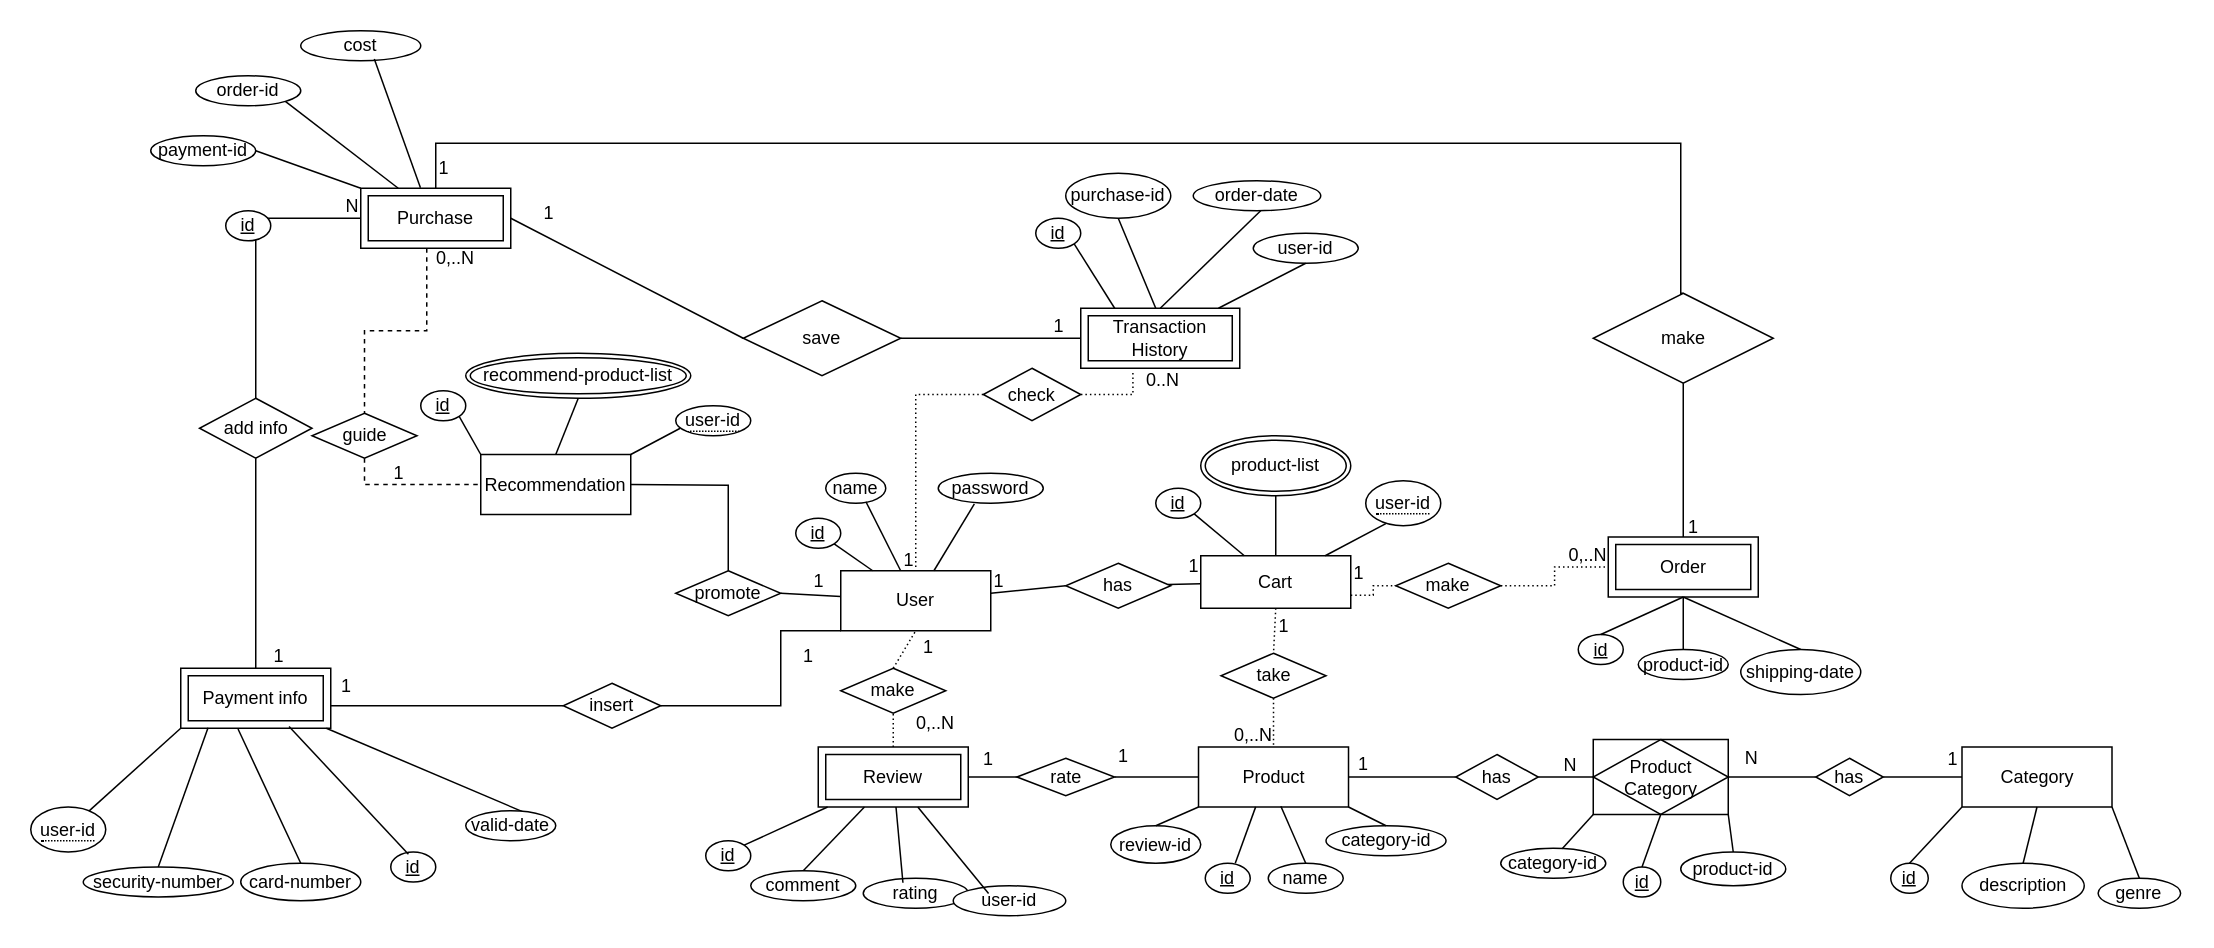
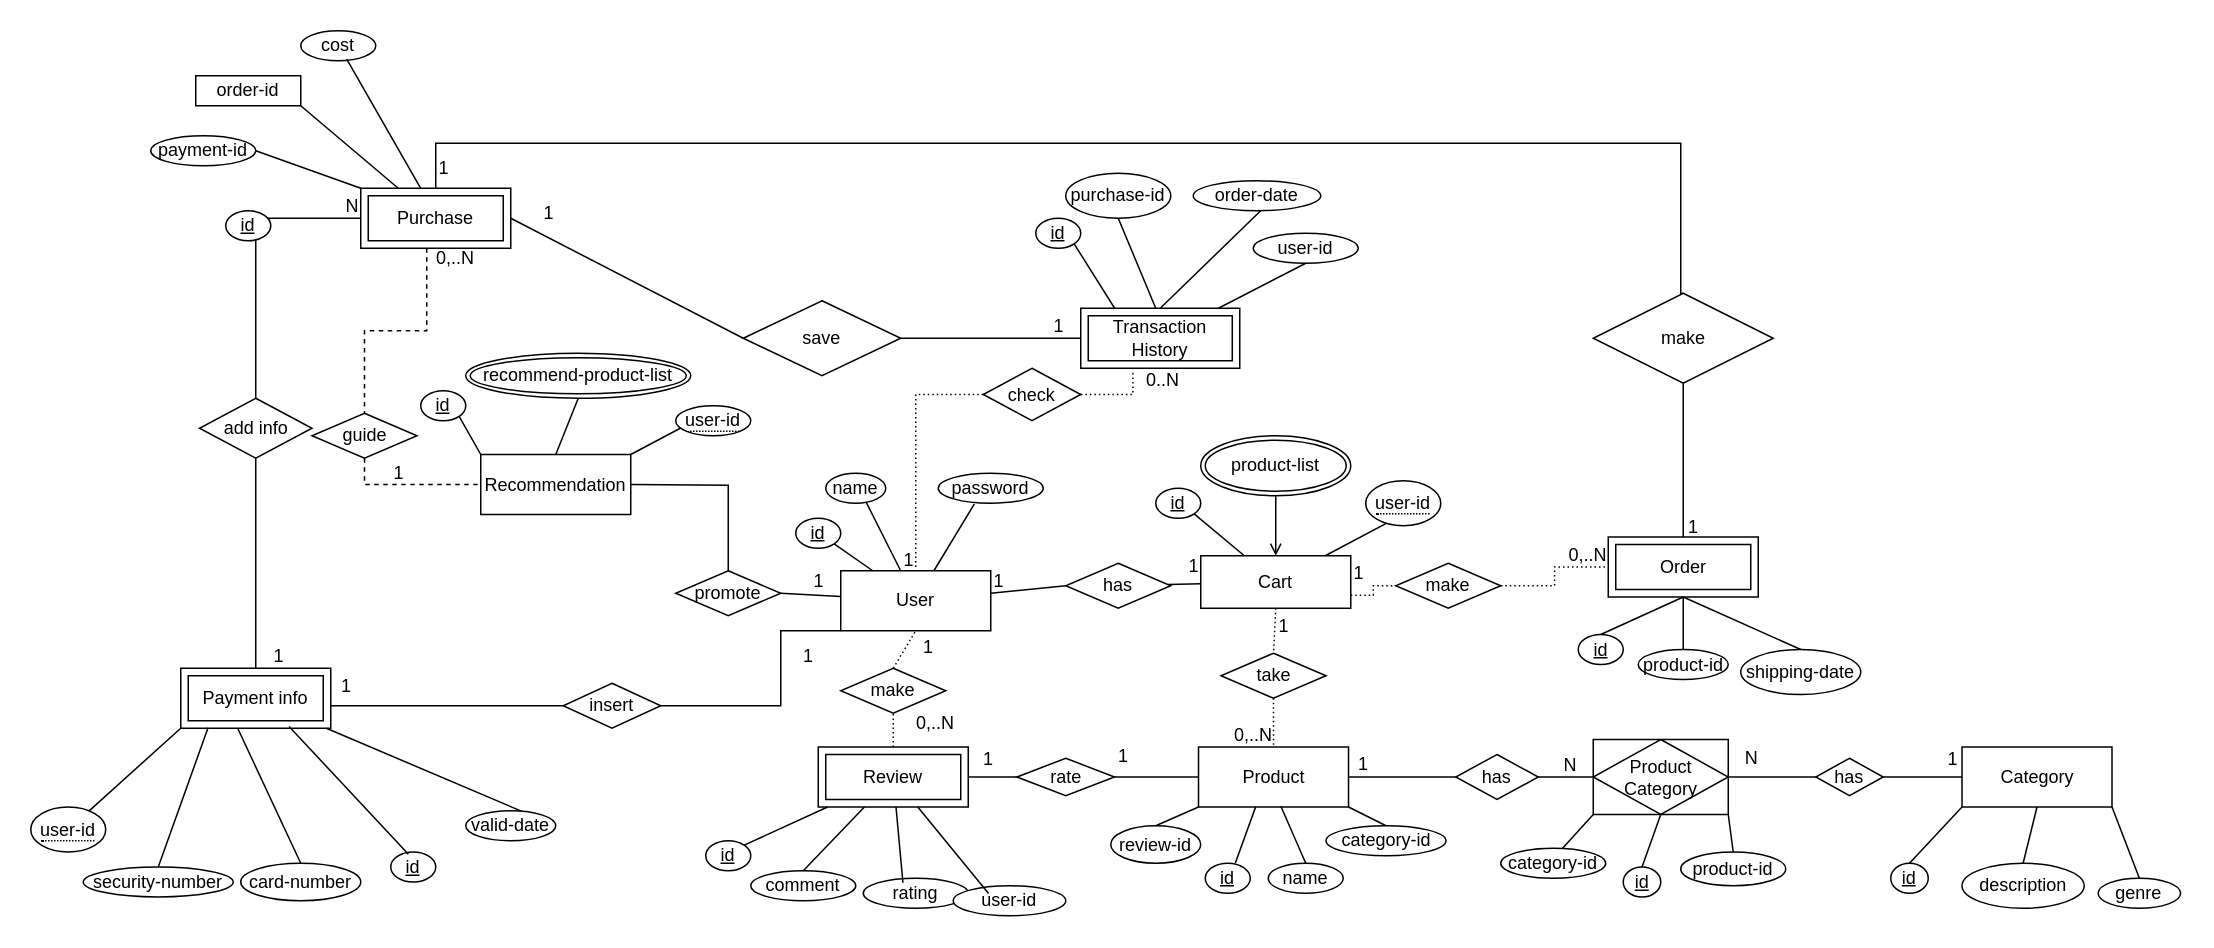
- <mxCell id="86" value="cost" style="ellipse;whiteSpace=wrap;html=1;align=center;" vertex="1" parent="1"><mxGeometry x="200" y="20" width="80" height="20" as="geometry" /></mxCell>
+ <mxCell id="86" value="cost" style="ellipse;whiteSpace=wrap;html=1;align=center;" vertex="1" parent="1"><mxGeometry x="200" y="20" width="50" height="20" as="geometry" /></mxCell>
- <mxCell id="107" value="order-id" style="ellipse;whiteSpace=wrap;html=1;align=center;" vertex="1" parent="1"><mxGeometry x="130" y="50" width="70" height="20" as="geometry" /></mxCell>
+ <mxCell id="107" value="order-id" style="whiteSpace=wrap;html=1;align=center;rounded=0;" vertex="1" parent="1"><mxGeometry x="130" y="50" width="70" height="20" as="geometry" /></mxCell>
- <mxCell id="68" value="" style="endArrow=none;html=1;rounded=0;" edge="1" parent="1" source="101" target="3"><mxGeometry relative="1" as="geometry"><mxPoint x="850" y="335" as="sourcePoint" /><mxPoint x="960" y="415" as="targetPoint" /></mxGeometry></mxCell>
+ <mxCell id="68" value="" style="endArrow=open;html=1;rounded=0;" edge="1" parent="1" source="101" target="3"><mxGeometry relative="1" as="geometry"><mxPoint x="850" y="335" as="sourcePoint" /><mxPoint x="960" y="415" as="targetPoint" /></mxGeometry></mxCell>
